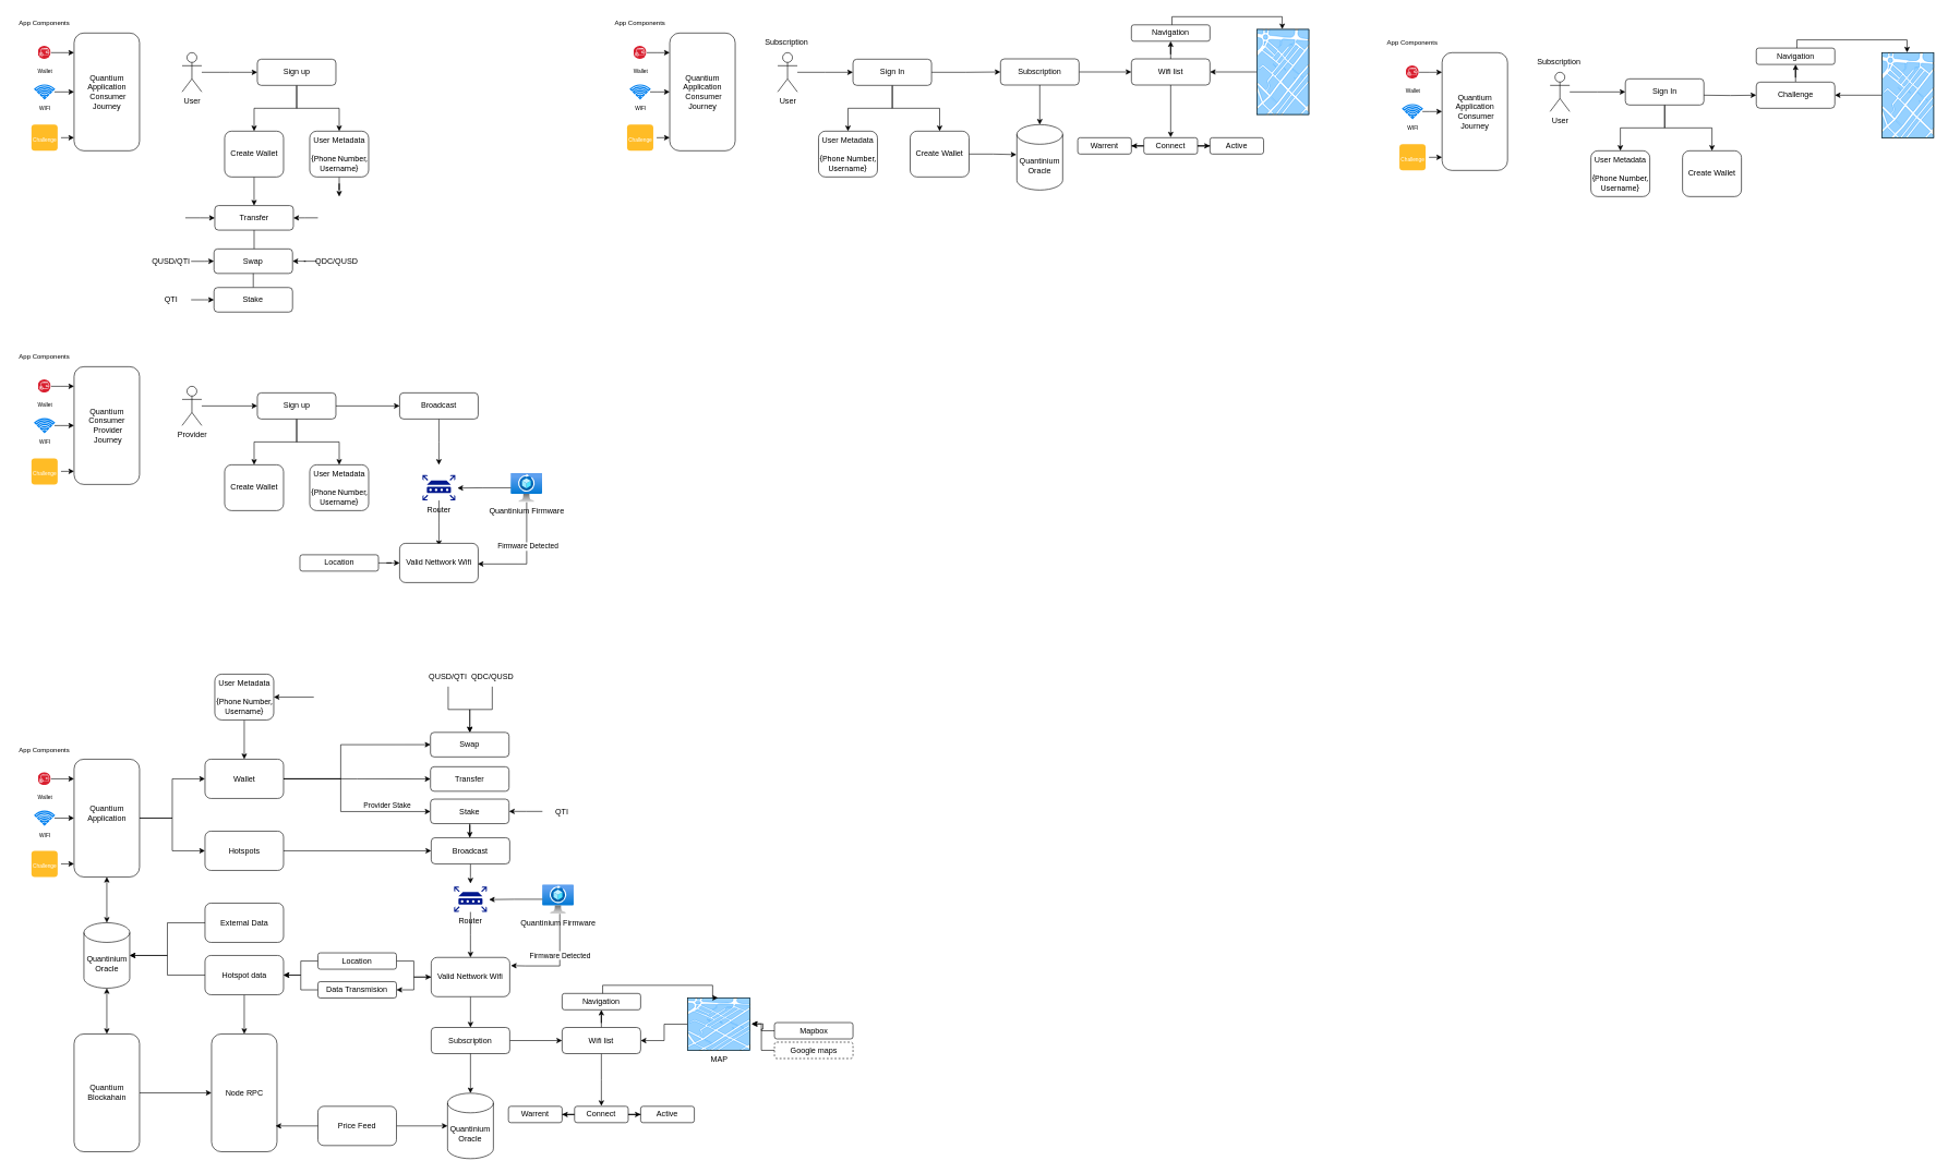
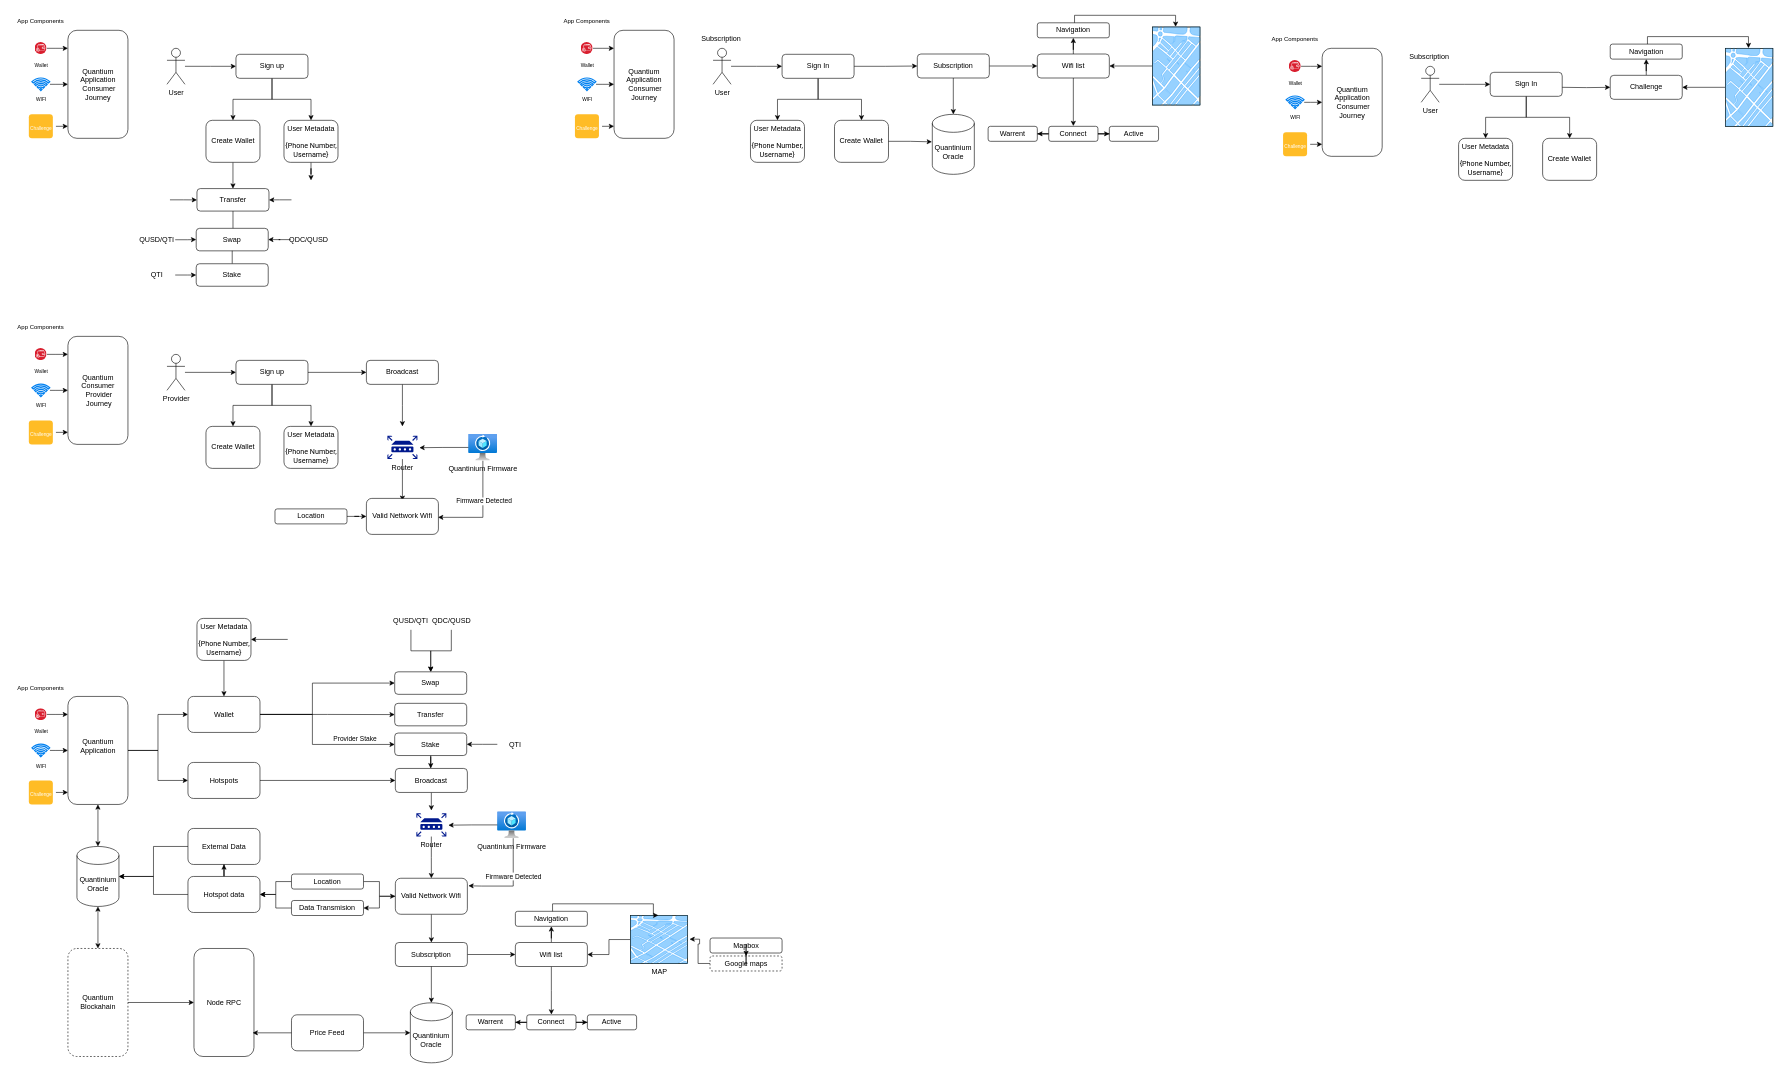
- <mxCell id="187" style="edgeStyle=orthogonalEdgeStyle;rounded=0;orthogonalLoop=1;jettySize=auto;html=1;" edge="1" parent="1" source="188" target="192"><mxGeometry relative="1" as="geometry" /></mxCell>
+ <mxCell id="187" style="edgeStyle=orthogonalEdgeStyle;rounded=0;orthogonalLoop=1;jettySize=auto;html=1;" edge="1" parent="1" source="188" target="185"><mxGeometry relative="1" as="geometry" /></mxCell>
- <mxCell id="196" style="edgeStyle=orthogonalEdgeStyle;rounded=0;orthogonalLoop=1;jettySize=auto;html=1;entryX=1.023;entryY=0.496;entryDx=0;entryDy=0;entryPerimeter=0;" edge="1" parent="1" source="194" target="171"><mxGeometry relative="1" as="geometry" /></mxCell>
+ <mxCell id="196" style="edgeStyle=orthogonalEdgeStyle;rounded=0;orthogonalLoop=1;jettySize=auto;html=1;" edge="1" parent="1" source="194" target="195"><mxGeometry relative="1" as="geometry" /></mxCell>
- <mxCell id="184" value="Quantium&lt;div&gt;Blockahain&lt;/div&gt;" style="rounded=1;whiteSpace=wrap;html=1;" vertex="1" parent="1"><mxGeometry x="112.65" y="1580" width="100" height="180" as="geometry" /></mxCell>
+ <mxCell id="184" value="Quantium&lt;div&gt;Blockahain&lt;/div&gt;" style="rounded=1;whiteSpace=wrap;html=1;dashed=1;" vertex="1" parent="1"><mxGeometry x="112.65" y="1580" width="100" height="180" as="geometry" /></mxCell>
